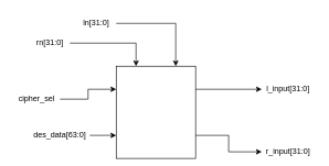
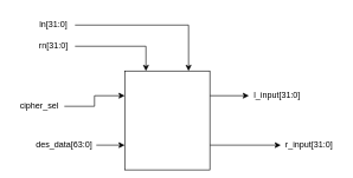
- <mxCell id="12" value="ln[31:0]" style="text;html=1;align=center;verticalAlign=middle;whiteSpace=wrap;rounded=0;" vertex="1" parent="1"><mxGeometry x="115" y="20" width="60" height="30" as="geometry" /></mxCell>
+ <mxCell id="12" value="ln[31:0]" style="text;html=1;align=center;verticalAlign=middle;whiteSpace=wrap;rounded=0;" vertex="1" parent="1"><mxGeometry x="45" y="20" width="60" height="30" as="geometry" /></mxCell>
- <mxCell id="9" value="l_input[31:0]" style="text;html=1;align=center;verticalAlign=middle;whiteSpace=wrap;rounded=0;" vertex="1" parent="1"><mxGeometry x="395" y="120" width="80" height="30" as="geometry" /></mxCell>
+ <mxCell id="9" value="l_input[31:0]" style="text;html=1;align=center;verticalAlign=middle;whiteSpace=wrap;rounded=0;" vertex="1" parent="1"><mxGeometry x="350" y="120" width="80" height="30" as="geometry" /></mxCell>
- <mxCell id="10" value="r_input[31:0]" style="text;html=1;align=center;verticalAlign=middle;whiteSpace=wrap;rounded=0;" vertex="1" parent="1"><mxGeometry x="395" y="215" width="80" height="30" as="geometry" /></mxCell>
+ <mxCell id="10" value="r_input[31:0]" style="text;html=1;align=center;verticalAlign=middle;whiteSpace=wrap;rounded=0;" vertex="1" parent="1"><mxGeometry x="395" y="190" width="80" height="30" as="geometry" /></mxCell>
